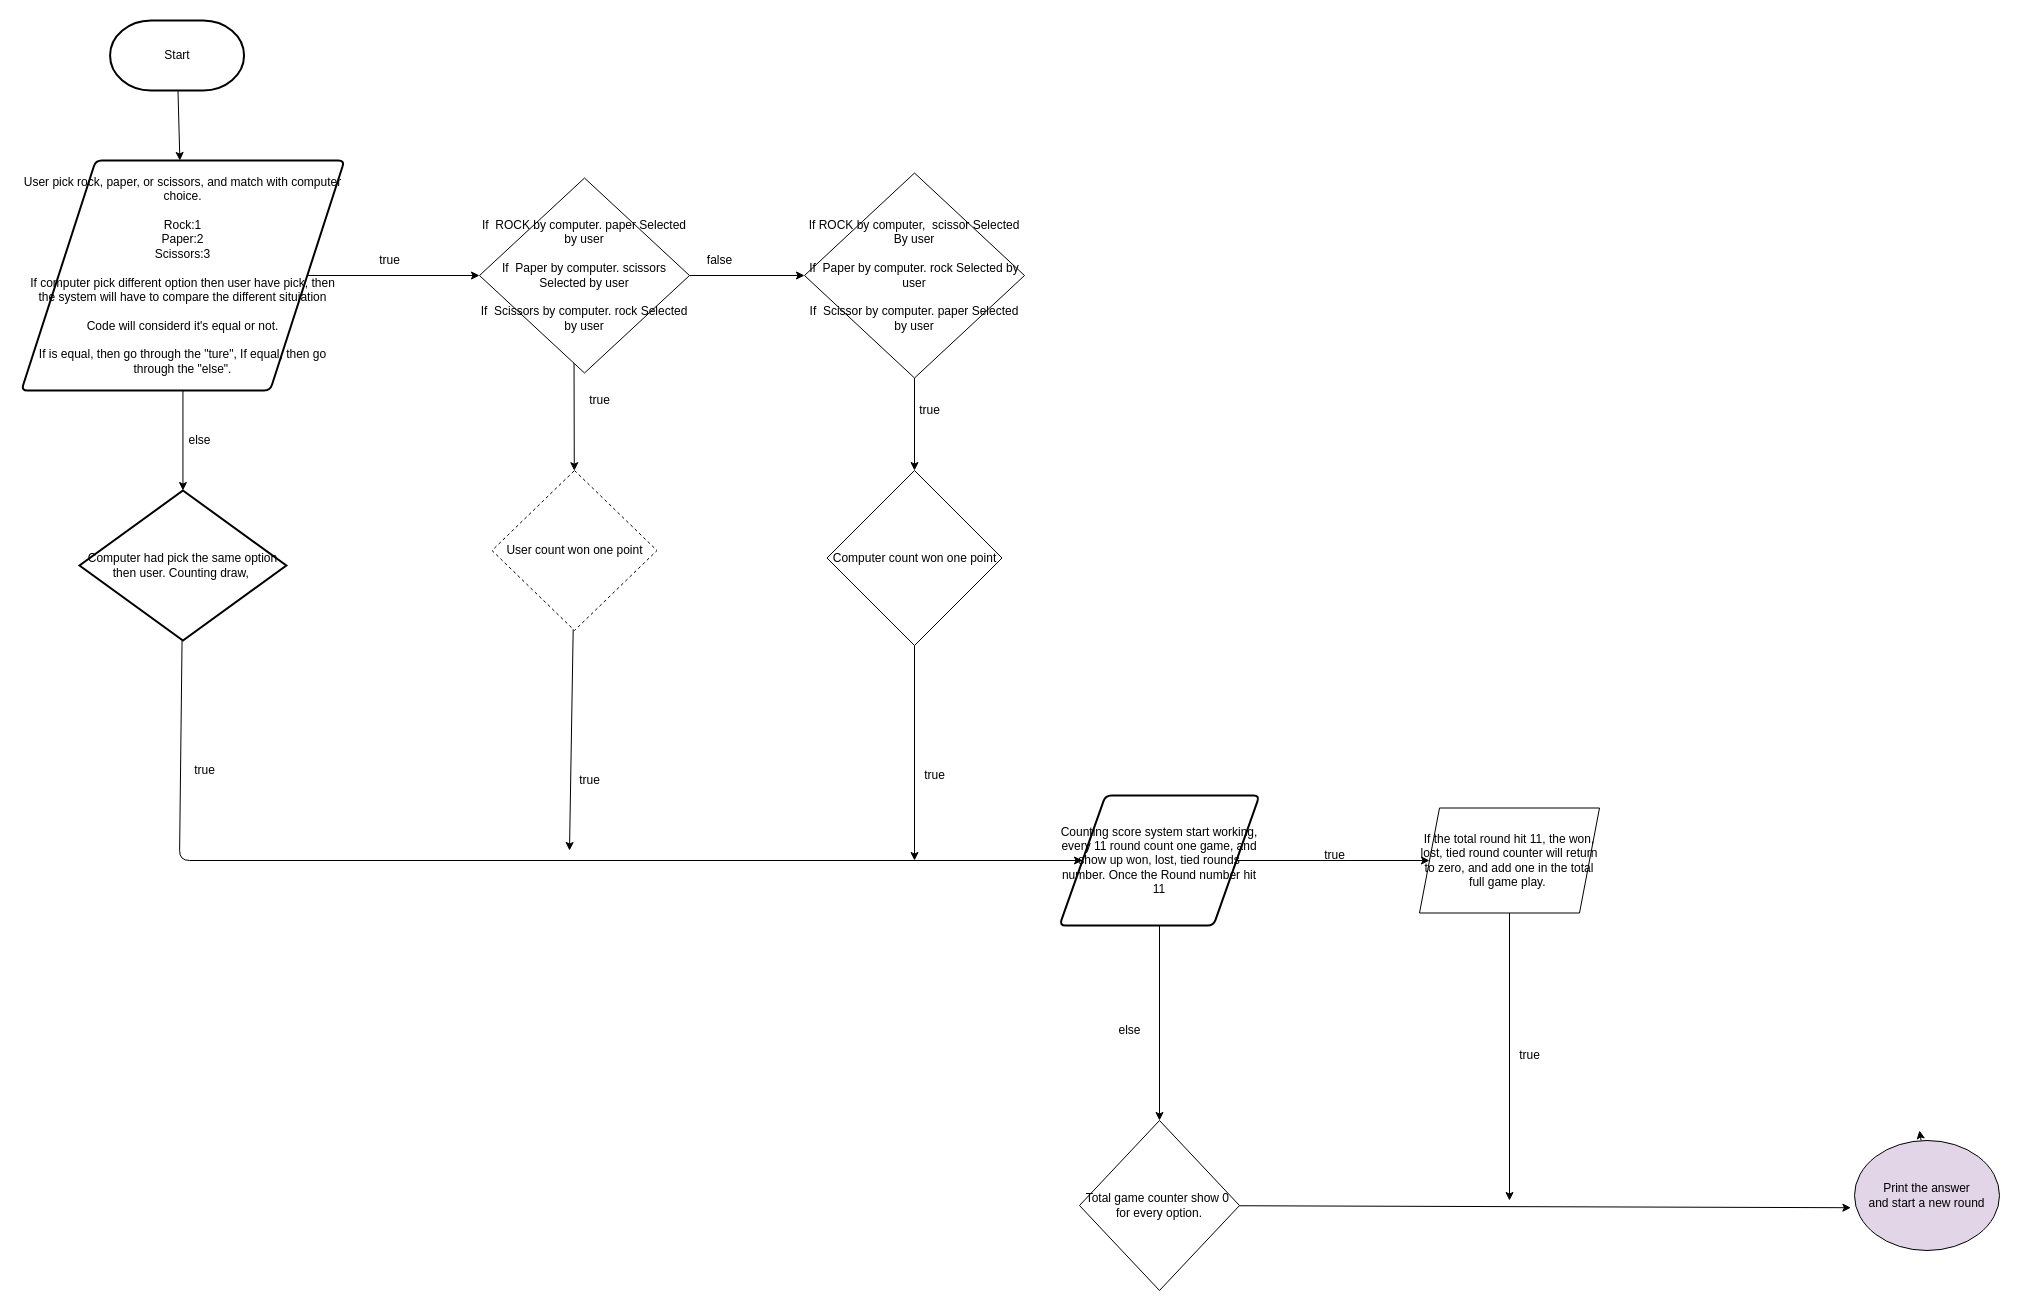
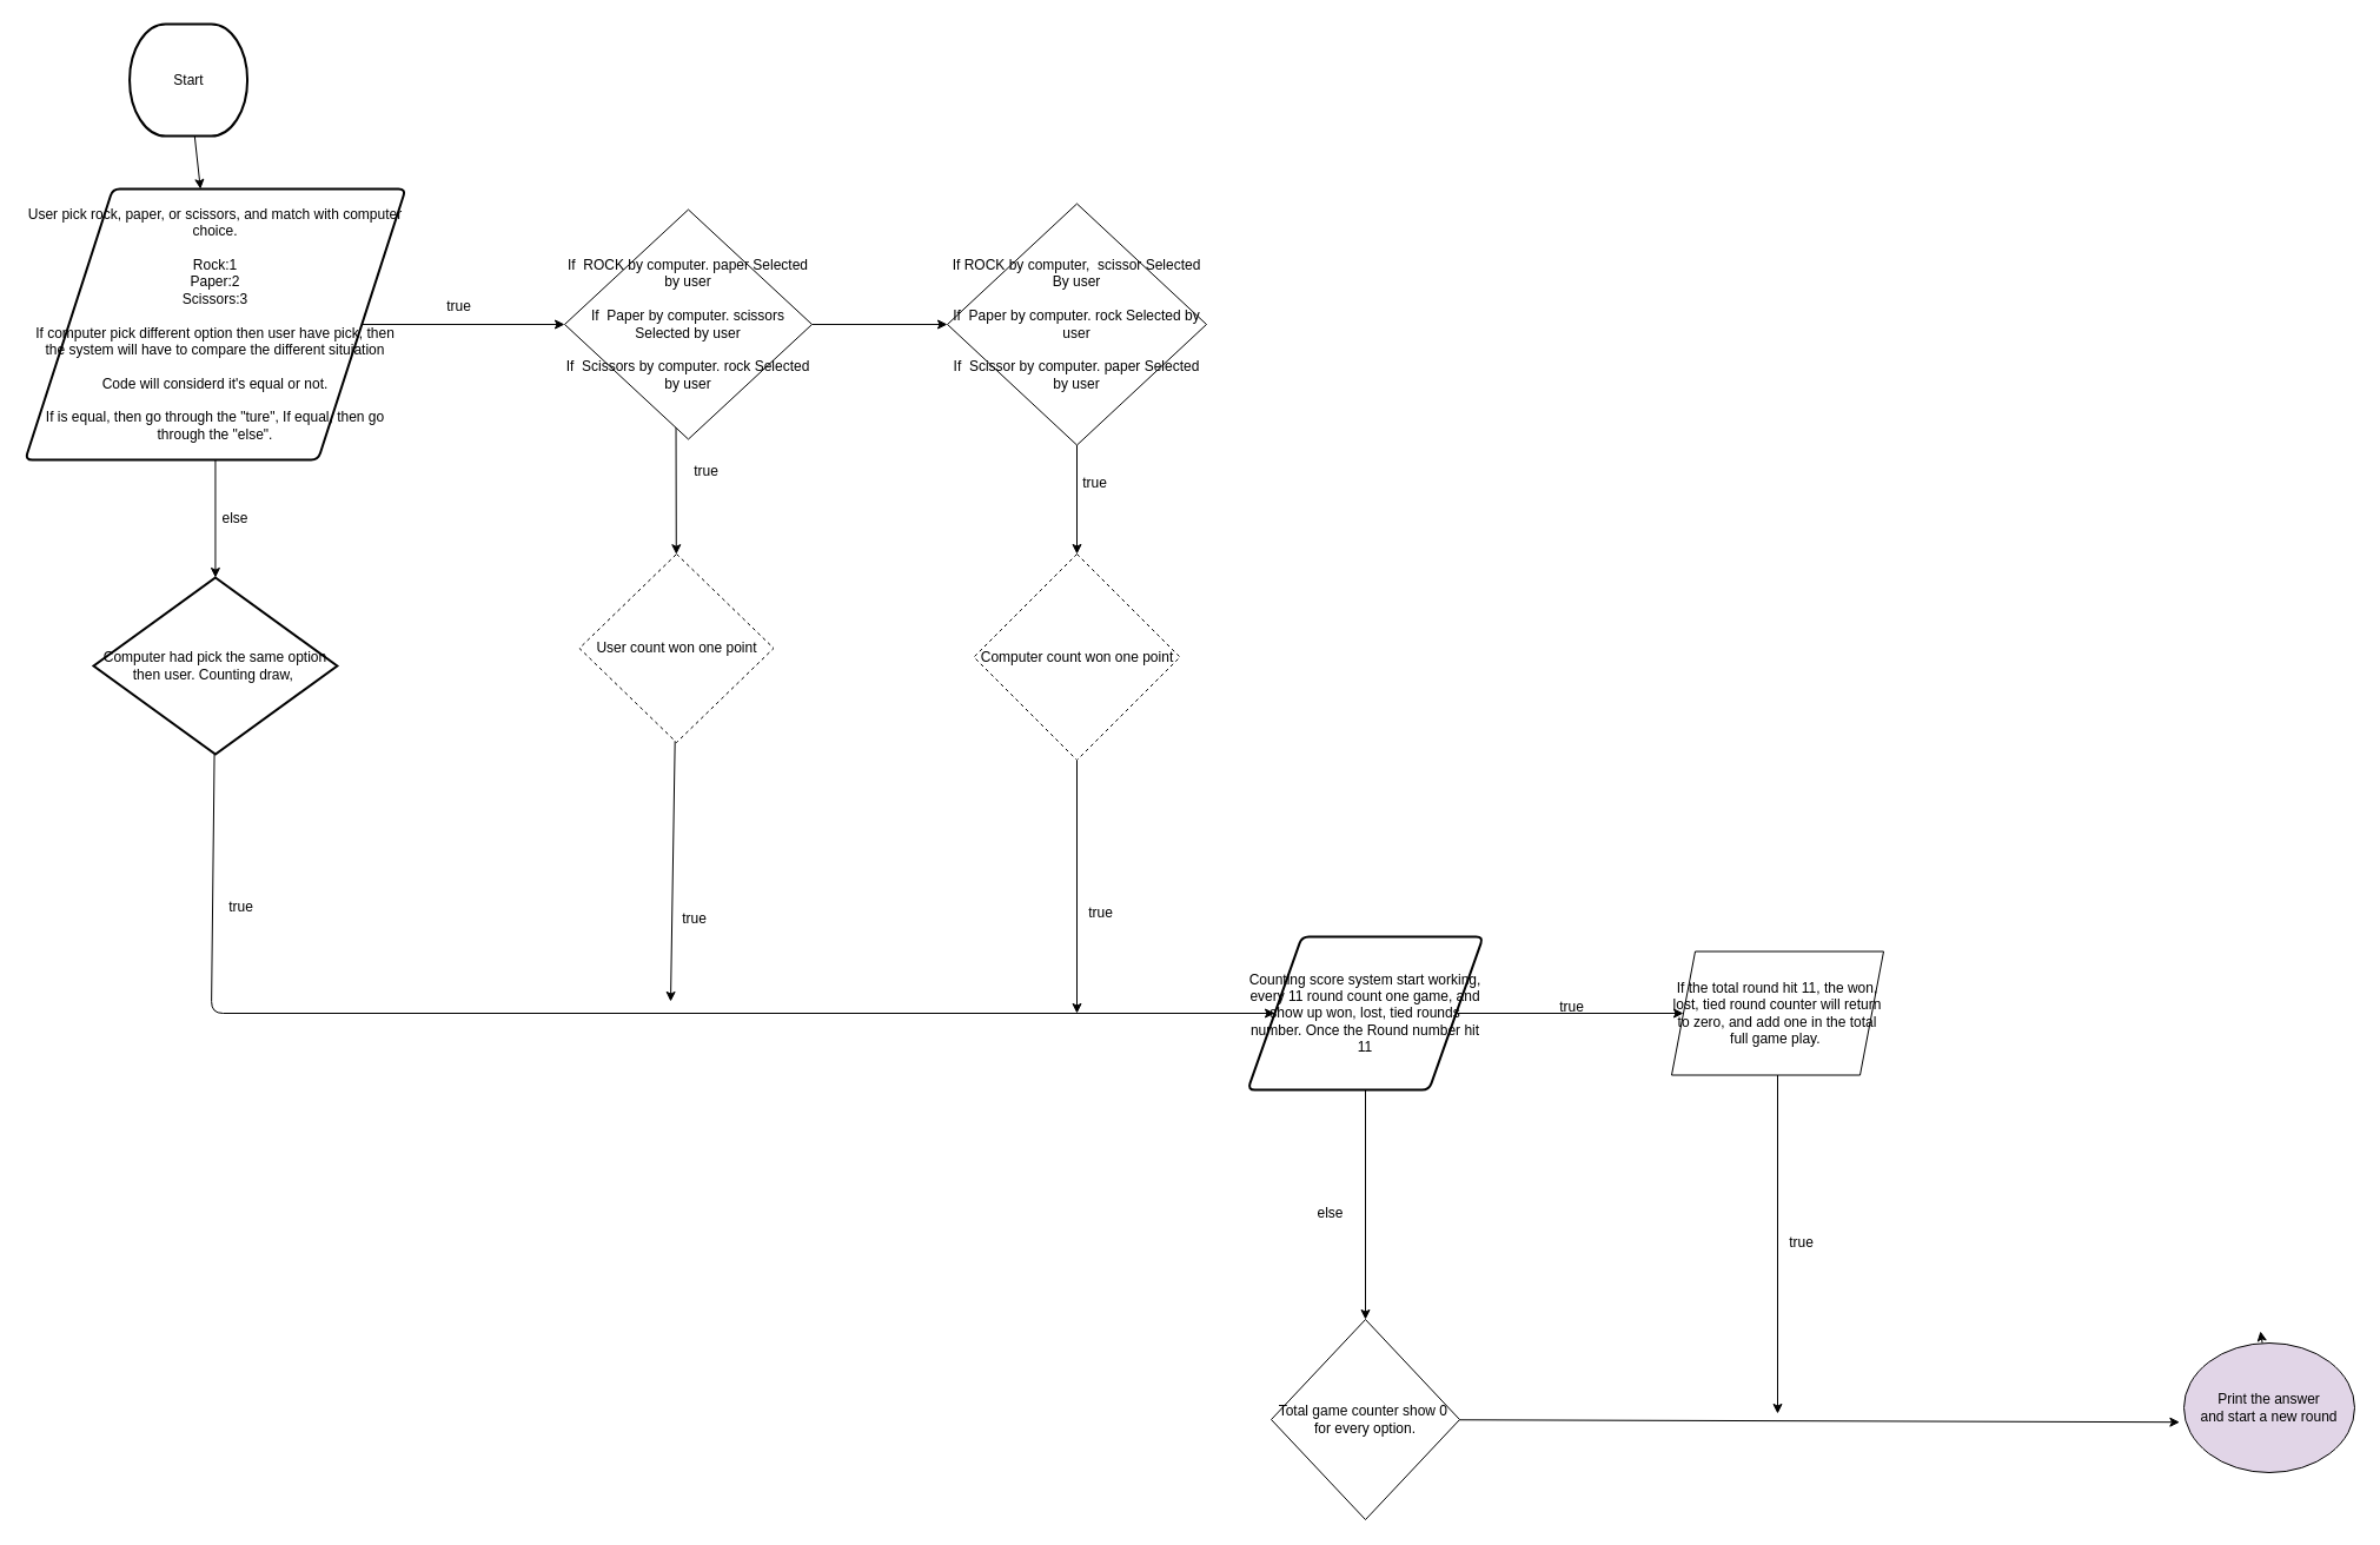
- <mxCell id="3" value="Start" style="strokeWidth=2;html=1;shape=mxgraph.flowchart.terminator;whiteSpace=wrap;" parent="1" vertex="1"><mxGeometry x="109.56" y="20" width="134" height="70" as="geometry" /></mxCell>
+ <mxCell id="3" value="Start" style="strokeWidth=2;html=1;shape=mxgraph.flowchart.terminator;whiteSpace=wrap;" parent="1" vertex="1"><mxGeometry x="109.56" y="20" width="100" height="95" as="geometry" /></mxCell>
- <mxCell id="16" value="false" style="text;html=1;align=center;verticalAlign=middle;resizable=0;points=[];autosize=1;strokeColor=none;fillColor=none;" parent="1" vertex="1"><mxGeometry x="699" y="250" width="40" height="20" as="geometry" /></mxCell>
- <mxCell id="25" value="&lt;span&gt;Computer count won one point&lt;/span&gt;" style="rhombus;whiteSpace=wrap;html=1;" parent="1" vertex="1"><mxGeometry x="826.5" y="470" width="175" height="175" as="geometry" /></mxCell>
+ <mxCell id="25" value="&lt;span&gt;Computer count won one point&lt;/span&gt;" style="rhombus;whiteSpace=wrap;html=1;dashed=1;" parent="1" vertex="1"><mxGeometry x="826.5" y="470" width="175" height="175" as="geometry" /></mxCell>
